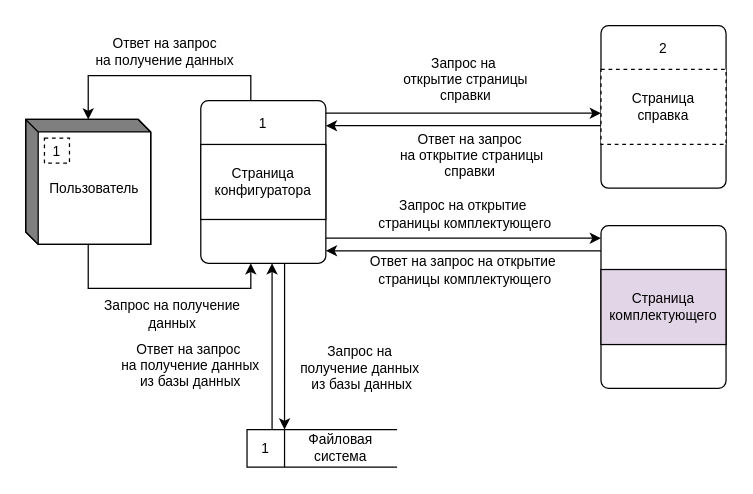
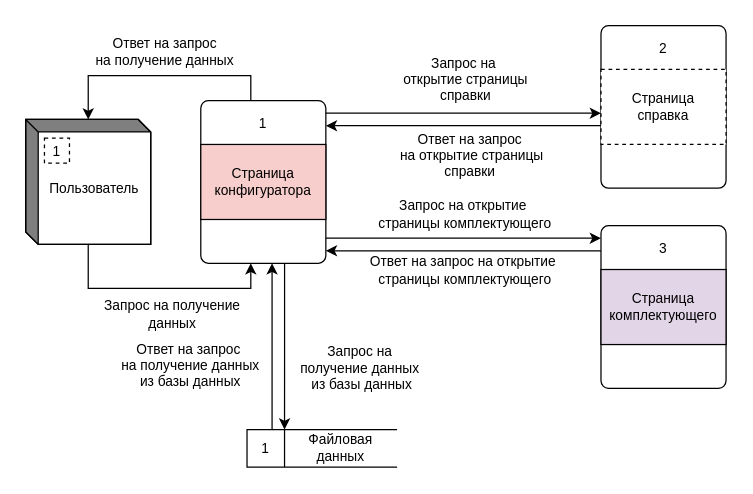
- <mxCell id="7" value="Страница конфигуратора" style="rounded=0;whiteSpace=wrap;html=1;labelBackgroundColor=none;fontSize=11;" parent="5" vertex="1"><mxGeometry y="35" width="100" height="60" as="geometry" /></mxCell>
+ <mxCell id="7" value="Страница конфигуратора" style="rounded=0;whiteSpace=wrap;html=1;labelBackgroundColor=none;fontSize=11;fillColor=#f8cecc;" parent="5" vertex="1"><mxGeometry y="35" width="100" height="60" as="geometry" /></mxCell>
+ <mxCell id="20" value="3" style="text;html=1;strokeColor=none;fillColor=none;align=center;verticalAlign=middle;whiteSpace=wrap;rounded=0;labelBackgroundColor=none;fontSize=11;" parent="17" vertex="1"><mxGeometry width="100" height="35" as="geometry" /></mxCell>
- <mxCell id="16" value="Файловая система" style="text;html=1;strokeColor=none;fillColor=none;align=center;verticalAlign=middle;whiteSpace=wrap;rounded=0;labelBackgroundColor=none;fontSize=11;" parent="13" vertex="1"><mxGeometry x="30" width="90" height="30" as="geometry" /></mxCell>
+ <mxCell id="16" value="Файловая данных" style="text;html=1;strokeColor=none;fillColor=none;align=center;verticalAlign=middle;whiteSpace=wrap;rounded=0;labelBackgroundColor=none;fontSize=11;" parent="13" vertex="1"><mxGeometry x="30" width="90" height="30" as="geometry" /></mxCell>
